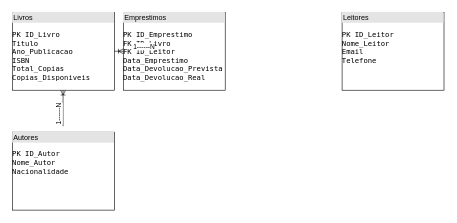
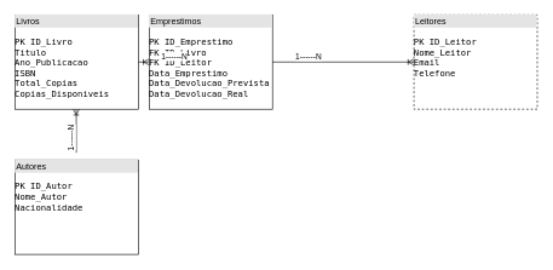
+ <mxCell id="6" value="" style="endArrow=ERoneToMany;endFill=0;html=1;edgeStyle=orthogonalEdgeStyle;align=left;verticalAlign=top;rounded=0;" edge="1" parent="1" source="5" target="3"><mxGeometry x="-1" relative="1" as="geometry"><mxPoint x="200" y="95" as="sourcePoint" /><mxPoint x="300" y="95" as="targetPoint" /></mxGeometry></mxCell>
+ <mxCell id="7" value="1------N" style="edgeLabel;resizable=0;html=1;align=left;verticalAlign=bottom;" connectable="0" vertex="1" parent="6"><mxGeometry x="-1" relative="1" as="geometry"><mxPoint x="30" as="offset" /></mxGeometry></mxCell>
- <mxCell id="3" value="&lt;div style=&quot;box-sizing: border-box; width: 100%; background: rgb(228, 228, 228); padding: 2px;&quot;&gt;Leitores&lt;table style=&quot;background-color: transparent; color: light-dark(rgb(0, 0, 0), rgb(255, 255, 255)); font-size: 1em; width: 100%;&quot; cellpadding=&quot;2&quot; cellspacing=&quot;0&quot;&gt;&lt;tbody&gt;&lt;/tbody&gt;&lt;/table&gt;&lt;/div&gt;&lt;div class=&quot;code-block ng-tns-c1667500651-89 ng-animate-disabled ng-trigger ng-trigger-codeBlockRevealAnimation&quot;&gt;&lt;div class=&quot;formatted-code-block-internal-container ng-tns-c1667500651-89&quot;&gt;&lt;div class=&quot;animated-opacity ng-tns-c1667500651-89&quot;&gt;&lt;pre class=&quot;ng-tns-c1667500651-89&quot;&gt;&lt;code data-sourcepos=&quot;21:5-30:22&quot; class=&quot;code-container formatted ng-tns-c1667500651-89 no-decoration-radius&quot; data-test-id=&quot;code-content&quot; role=&quot;text&quot;&gt;PK ID_Leitor&lt;br/&gt;Nome_Leitor&lt;br/&gt;Email&lt;br/&gt;Telefone&lt;/code&gt;&lt;/pre&gt;&lt;/div&gt;&lt;/div&gt;&lt;/div&gt;&lt;br&gt;&lt;p data-sourcepos=&quot;32:5-32:83&quot;&gt;&lt;/p&gt;" style="verticalAlign=top;align=left;overflow=fill;html=1;whiteSpace=wrap;" vertex="1" parent="1"><mxGeometry x="570" y="20" width="170" height="130" as="geometry" /></mxCell>
+ <mxCell id="3" value="&lt;div style=&quot;box-sizing: border-box; width: 100%; background: rgb(228, 228, 228); padding: 2px;&quot;&gt;Leitores&lt;table style=&quot;background-color: transparent; color: light-dark(rgb(0, 0, 0), rgb(255, 255, 255)); font-size: 1em; width: 100%;&quot; cellpadding=&quot;2&quot; cellspacing=&quot;0&quot;&gt;&lt;tbody&gt;&lt;/tbody&gt;&lt;/table&gt;&lt;/div&gt;&lt;div class=&quot;code-block ng-tns-c1667500651-89 ng-animate-disabled ng-trigger ng-trigger-codeBlockRevealAnimation&quot;&gt;&lt;div class=&quot;formatted-code-block-internal-container ng-tns-c1667500651-89&quot;&gt;&lt;div class=&quot;animated-opacity ng-tns-c1667500651-89&quot;&gt;&lt;pre class=&quot;ng-tns-c1667500651-89&quot;&gt;&lt;code data-sourcepos=&quot;21:5-30:22&quot; class=&quot;code-container formatted ng-tns-c1667500651-89 no-decoration-radius&quot; data-test-id=&quot;code-content&quot; role=&quot;text&quot;&gt;PK ID_Leitor&lt;br/&gt;Nome_Leitor&lt;br/&gt;Email&lt;br/&gt;Telefone&lt;/code&gt;&lt;/pre&gt;&lt;/div&gt;&lt;/div&gt;&lt;/div&gt;&lt;br&gt;&lt;p data-sourcepos=&quot;32:5-32:83&quot;&gt;&lt;/p&gt;" style="verticalAlign=top;align=left;overflow=fill;html=1;whiteSpace=wrap;dashed=1;" vertex="1" parent="1"><mxGeometry x="570" y="20" width="170" height="130" as="geometry" /></mxCell>
